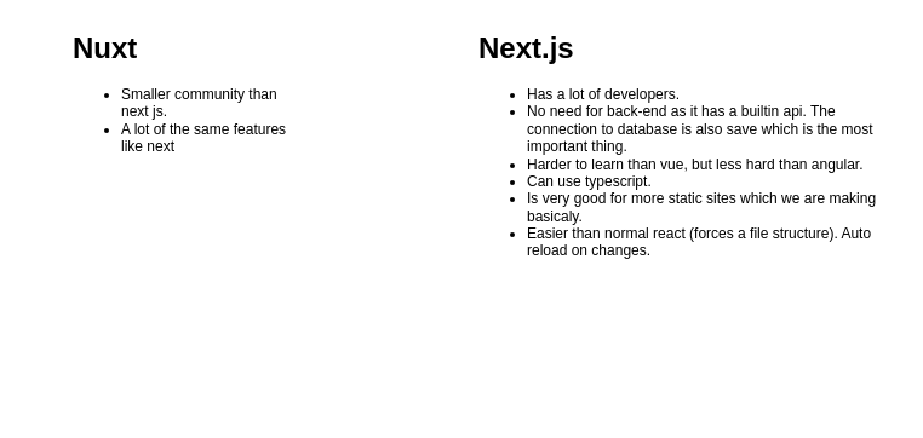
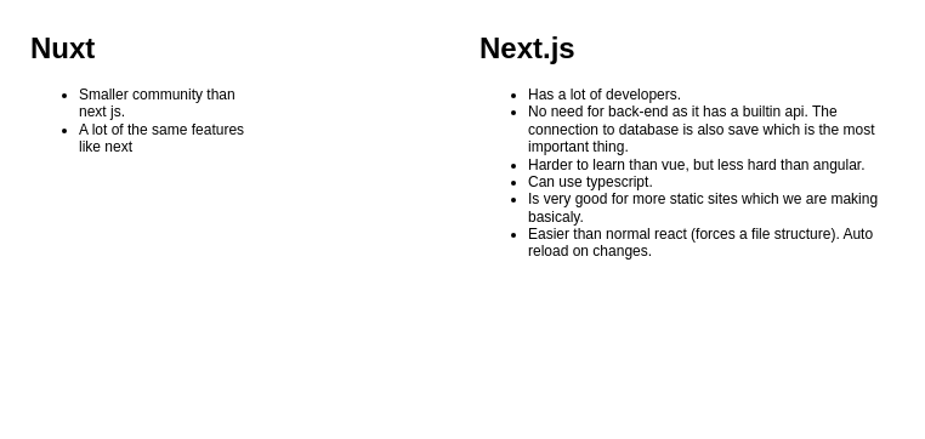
- <mxCell id="3" value="&lt;h1&gt;Nuxt&lt;/h1&gt;&lt;p&gt;&lt;ul&gt;&lt;li&gt;Smaller community than next js.&lt;/li&gt;&lt;li&gt;A lot of the same features like next&lt;/li&gt;&lt;/ul&gt;&lt;/p&gt;" style="text;html=1;strokeColor=none;fillColor=none;spacing=5;spacingTop=-20;whiteSpace=wrap;overflow=hidden;rounded=0;" vertex="1" parent="1"><mxGeometry x="55" y="20" width="190" height="120" as="geometry" /></mxCell>
+ <mxCell id="3" value="&lt;h1&gt;Nuxt&lt;/h1&gt;&lt;p&gt;&lt;ul&gt;&lt;li&gt;Smaller community than next js.&lt;/li&gt;&lt;li&gt;A lot of the same features like next&lt;/li&gt;&lt;/ul&gt;&lt;/p&gt;" style="text;html=1;strokeColor=none;fillColor=none;spacing=5;spacingTop=-20;whiteSpace=wrap;overflow=hidden;rounded=0;" vertex="1" parent="1"><mxGeometry x="20" y="20" width="190" height="120" as="geometry" /></mxCell>
